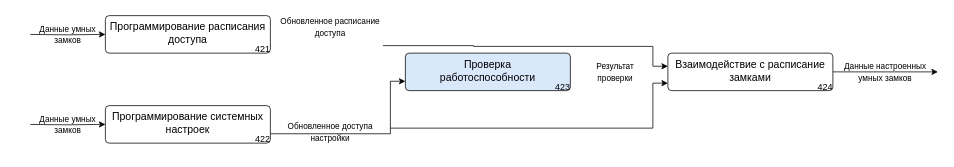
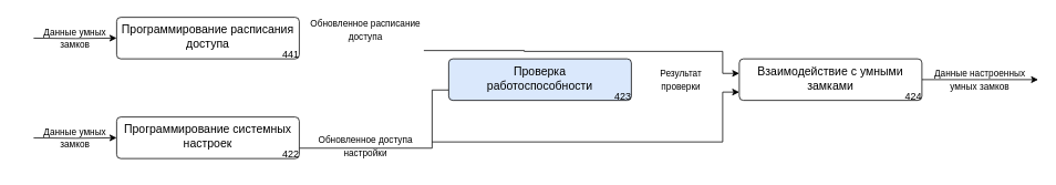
- <mxCell id="18" value="421" style="text;html=1;strokeColor=none;fillColor=none;align=center;verticalAlign=middle;whiteSpace=wrap;rounded=0;" vertex="1" parent="1"><mxGeometry x="320" y="50" width="60" height="30" as="geometry" /></mxCell>
+ <mxCell id="18" value="441" style="text;html=1;strokeColor=none;fillColor=none;align=center;verticalAlign=middle;whiteSpace=wrap;rounded=0;" vertex="1" parent="1"><mxGeometry x="320" y="50" width="60" height="30" as="geometry" /></mxCell>
- <mxCell id="11" value="&lt;span style=&quot;font-size: 14px;&quot;&gt;Взаимодействие с расписание&lt;br&gt;замками&lt;br&gt;&lt;/span&gt;" style="html=1;align=center;verticalAlign=top;rounded=1;absoluteArcSize=1;arcSize=10;dashed=0;whiteSpace=wrap;" vertex="1" parent="1"><mxGeometry x="890" y="70" width="220" height="50" as="geometry" /></mxCell>
+ <mxCell id="11" value="&lt;span style=&quot;font-size: 14px;&quot;&gt;Взаимодействие с умными&lt;br&gt;замками&lt;br&gt;&lt;/span&gt;" style="html=1;align=center;verticalAlign=top;rounded=1;absoluteArcSize=1;arcSize=10;dashed=0;whiteSpace=wrap;" vertex="1" parent="1"><mxGeometry x="890" y="70" width="220" height="50" as="geometry" /></mxCell>
- <mxCell id="6" style="edgeStyle=orthogonalEdgeStyle;rounded=0;orthogonalLoop=1;jettySize=auto;html=1;exitX=1;exitY=0.75;exitDx=0;exitDy=0;entryX=0;entryY=0.75;entryDx=0;entryDy=0;" edge="1" parent="1" source="7" target="9"><mxGeometry relative="1" as="geometry"><Array as="points"><mxPoint x="520" y="177" /><mxPoint x="520" y="107" /></Array></mxGeometry></mxCell>
+ <mxCell id="6" style="edgeStyle=orthogonalEdgeStyle;rounded=0;orthogonalLoop=1;jettySize=auto;html=1;exitX=1;exitY=0.75;exitDx=0;exitDy=0;entryX=0;entryY=0.75;entryDx=0;entryDy=0;endArrow=none;" edge="1" parent="1" source="7" target="9"><mxGeometry relative="1" as="geometry"><Array as="points"><mxPoint x="520" y="177" /><mxPoint x="520" y="107" /></Array></mxGeometry></mxCell>
